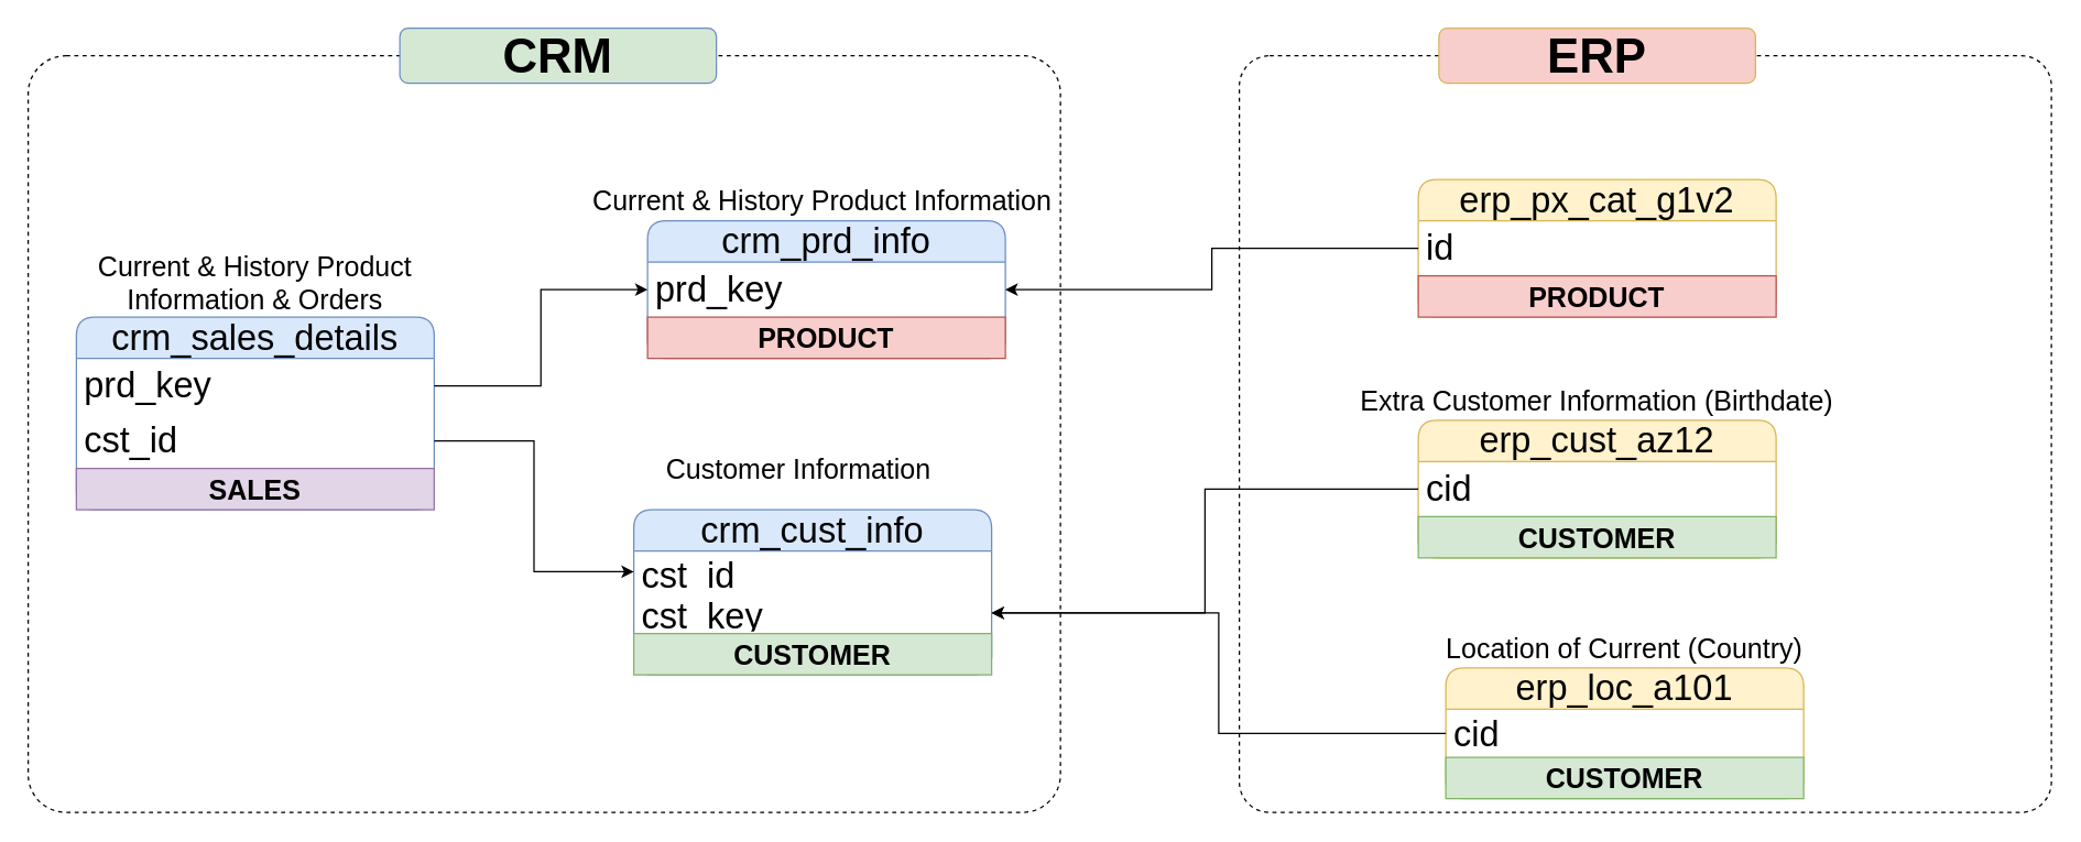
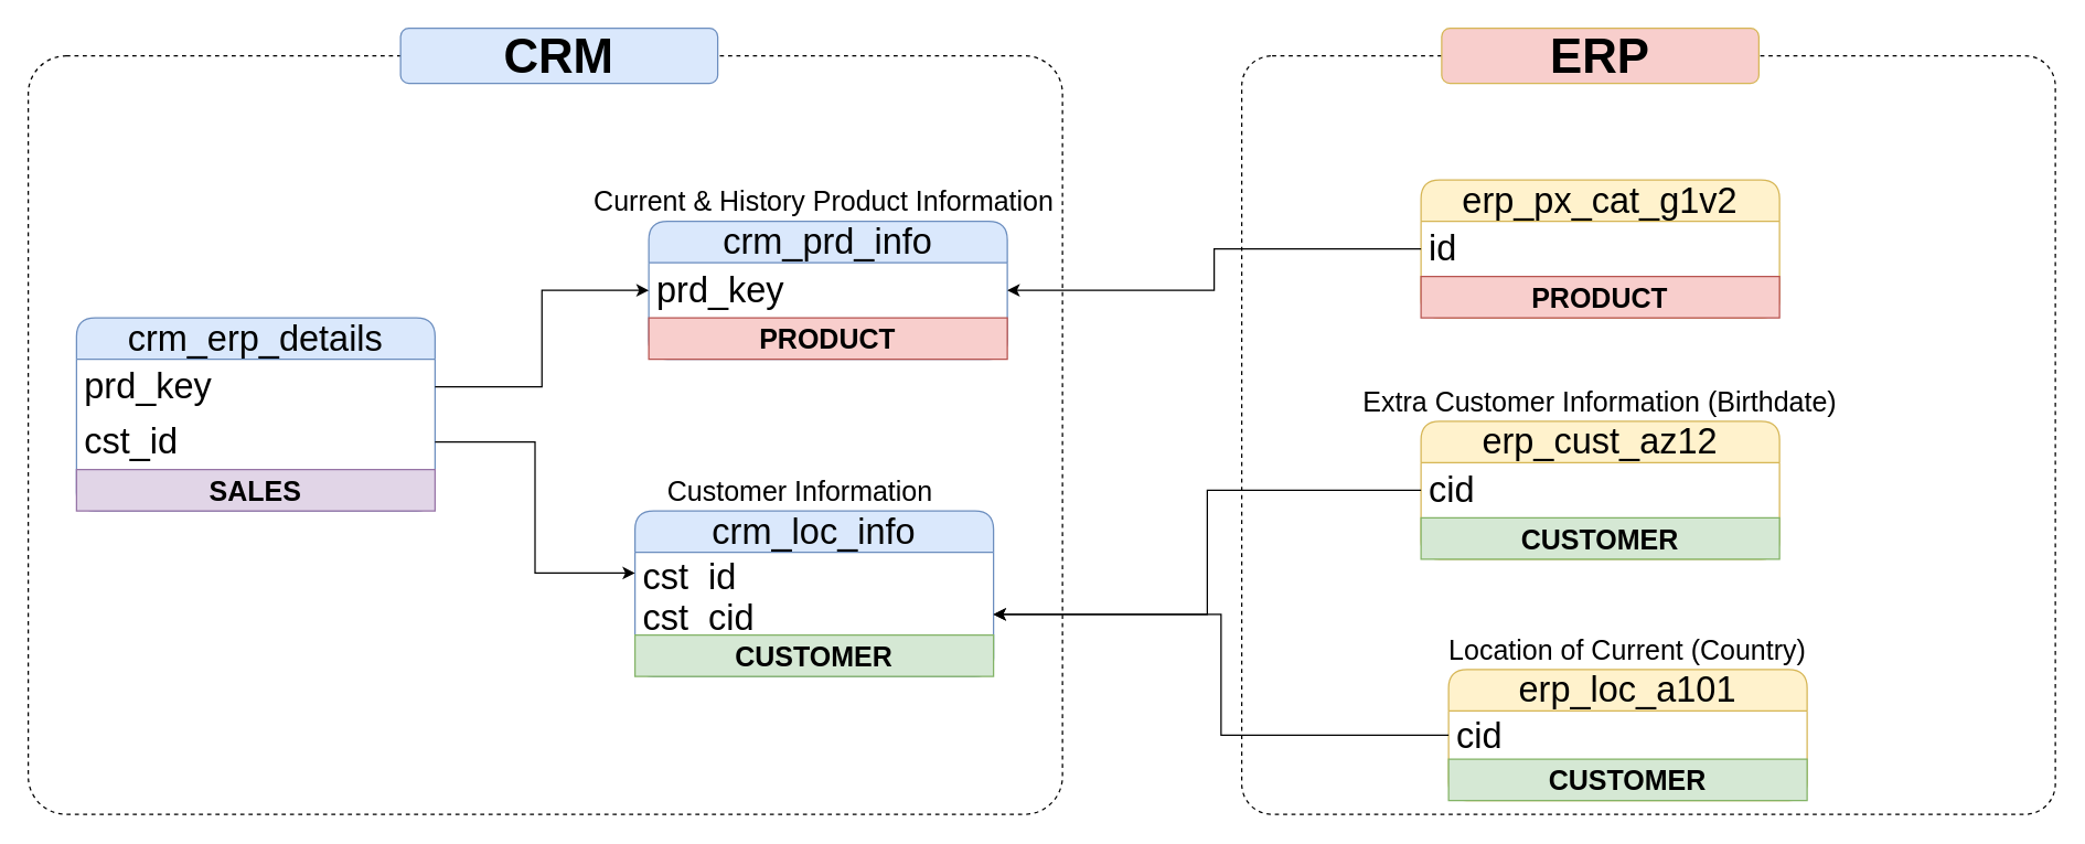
- <mxCell id="36" value="&lt;font style=&quot;font-size: 35px;&quot;&gt;&lt;b&gt;CRM&lt;/b&gt;&lt;/font&gt;" style="rounded=1;whiteSpace=wrap;html=1;fillColor=#d5e8d4;strokeColor=#6c8ebf;" parent="1" vertex="1"><mxGeometry x="290" y="20" width="230" height="40" as="geometry" /></mxCell>
+ <mxCell id="36" value="&lt;font style=&quot;font-size: 35px;&quot;&gt;&lt;b&gt;CRM&lt;/b&gt;&lt;/font&gt;" style="rounded=1;whiteSpace=wrap;html=1;fillColor=#dae8fc;strokeColor=#6c8ebf;" parent="1" vertex="1"><mxGeometry x="290" y="20" width="230" height="40" as="geometry" /></mxCell>
- <mxCell id="12" value="&lt;font style=&quot;font-size: 20px;&quot;&gt;Current &amp;amp; History Product Information &amp;amp; Orders&lt;/font&gt;" style="text;html=1;align=center;verticalAlign=middle;whiteSpace=wrap;rounded=0;" parent="7" vertex="1"><mxGeometry width="310" height="50" as="geometry" /></mxCell>
- <mxCell id="8" value="crm_sales_details" style="swimlane;fontStyle=0;childLayout=stackLayout;horizontal=1;startSize=30;horizontalStack=0;resizeParent=1;resizeParentMax=0;resizeLast=0;collapsible=1;marginBottom=0;whiteSpace=wrap;html=1;rounded=1;shadow=0;fillColor=#dae8fc;strokeColor=#6c8ebf;fontSize=26;" parent="7" vertex="1"><mxGeometry x="25" y="50" width="260" height="140" as="geometry" /></mxCell>
+ <mxCell id="8" value="crm_erp_details" style="swimlane;fontStyle=0;childLayout=stackLayout;horizontal=1;startSize=30;horizontalStack=0;resizeParent=1;resizeParentMax=0;resizeLast=0;collapsible=1;marginBottom=0;whiteSpace=wrap;html=1;rounded=1;shadow=0;fillColor=#dae8fc;strokeColor=#6c8ebf;fontSize=26;" parent="7" vertex="1"><mxGeometry x="25" y="50" width="260" height="140" as="geometry" /></mxCell>
- <mxCell id="19" value="&lt;font style=&quot;font-size: 20px;&quot;&gt;Customer Information&lt;/font&gt;" style="text;html=1;align=center;verticalAlign=middle;whiteSpace=wrap;rounded=0;container=0;" parent="1" vertex="1"><mxGeometry x="470" y="325" width="220" height="30" as="geometry" /></mxCell>
+ <mxCell id="19" value="&lt;font style=&quot;font-size: 20px;&quot;&gt;Customer Information&lt;/font&gt;" style="text;html=1;align=center;verticalAlign=middle;whiteSpace=wrap;rounded=0;container=0;" parent="1" vertex="1"><mxGeometry x="470" y="340" width="220" height="30" as="geometry" /></mxCell>
- <mxCell id="20" value="&lt;span style=&quot;font-size: 26px;&quot;&gt;crm_cust_info&lt;/span&gt;" style="swimlane;fontStyle=0;childLayout=stackLayout;horizontal=1;startSize=30;horizontalStack=0;resizeParent=1;resizeParentMax=0;resizeLast=0;collapsible=1;marginBottom=0;whiteSpace=wrap;html=1;rounded=1;fillColor=#dae8fc;strokeColor=#6c8ebf;" parent="1" vertex="1"><mxGeometry x="460" y="370" width="260" height="120" as="geometry" /></mxCell>
+ <mxCell id="20" value="&lt;span style=&quot;font-size: 26px;&quot;&gt;crm_loc_info&lt;/span&gt;" style="swimlane;fontStyle=0;childLayout=stackLayout;horizontal=1;startSize=30;horizontalStack=0;resizeParent=1;resizeParentMax=0;resizeLast=0;collapsible=1;marginBottom=0;whiteSpace=wrap;html=1;rounded=1;fillColor=#dae8fc;strokeColor=#6c8ebf;" parent="1" vertex="1"><mxGeometry x="460" y="370" width="260" height="120" as="geometry" /></mxCell>
- <mxCell id="22" value="cst_key&amp;nbsp;" style="text;strokeColor=none;fillColor=none;align=left;verticalAlign=middle;spacingLeft=4;spacingRight=4;overflow=hidden;points=[[0,0.5],[1,0.5]];portConstraint=eastwest;rotatable=0;whiteSpace=wrap;html=1;fontSize=26;" parent="20" vertex="1"><mxGeometry y="60" width="260" height="30" as="geometry" /></mxCell>
+ <mxCell id="22" value="cst_cid&amp;nbsp;" style="text;strokeColor=none;fillColor=none;align=left;verticalAlign=middle;spacingLeft=4;spacingRight=4;overflow=hidden;points=[[0,0.5],[1,0.5]];portConstraint=eastwest;rotatable=0;whiteSpace=wrap;html=1;fontSize=26;" parent="20" vertex="1"><mxGeometry y="60" width="260" height="30" as="geometry" /></mxCell>
